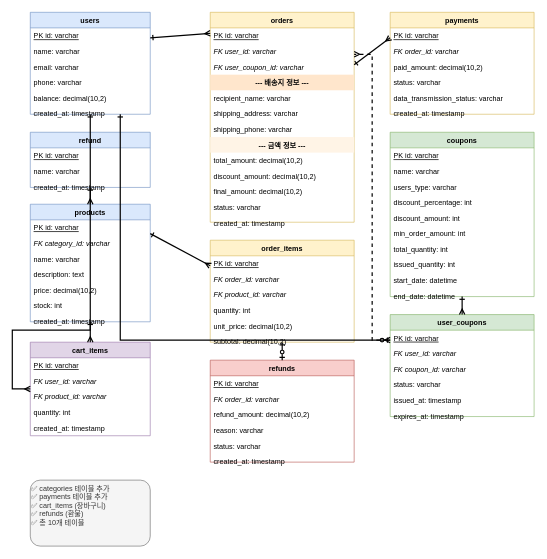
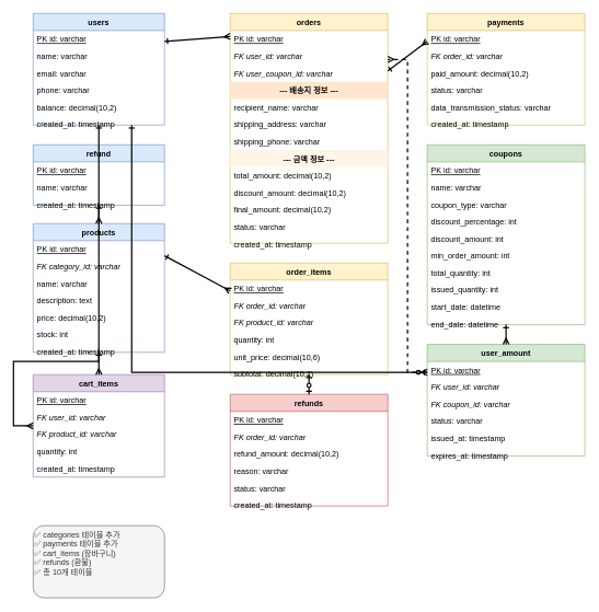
- <mxCell id="45" value="     users_type: varchar" style="text;strokeColor=none;fillColor=none;align=left;verticalAlign=top;spacingLeft=4;spacingRight=4;overflow=hidden;rotatable=0;points=[[0,0.5],[1,0.5]];portConstraint=eastwest;" parent="42" vertex="1"><mxGeometry y="78" width="240" height="26" as="geometry" /></mxCell>
+ <mxCell id="45" value="     coupon_type: varchar" style="text;strokeColor=none;fillColor=none;align=left;verticalAlign=top;spacingLeft=4;spacingRight=4;overflow=hidden;rotatable=0;points=[[0,0.5],[1,0.5]];portConstraint=eastwest;" parent="42" vertex="1"><mxGeometry y="78" width="240" height="26" as="geometry" /></mxCell>
- <mxCell id="73" value="user_coupons" style="swimlane;fontStyle=1;align=center;verticalAlign=top;childLayout=stackLayout;horizontal=1;startSize=26;horizontalStack=0;resizeParent=1;resizeParentMax=0;resizeLast=0;collapsible=1;marginBottom=0;fillColor=#d5e8d4;strokeColor=#82b366;" parent="1" vertex="1"><mxGeometry x="650" y="524" width="240" height="170" as="geometry" /></mxCell>
+ <mxCell id="73" value="user_amount" style="swimlane;fontStyle=1;align=center;verticalAlign=top;childLayout=stackLayout;horizontal=1;startSize=26;horizontalStack=0;resizeParent=1;resizeParentMax=0;resizeLast=0;collapsible=1;marginBottom=0;fillColor=#d5e8d4;strokeColor=#82b366;" parent="1" vertex="1"><mxGeometry x="650" y="524" width="240" height="170" as="geometry" /></mxCell>
- <mxCell id="40" value="     unit_price: decimal(10,2)" style="text;strokeColor=none;fillColor=none;align=left;verticalAlign=top;spacingLeft=4;spacingRight=4;overflow=hidden;rotatable=0;points=[[0,0.5],[1,0.5]];portConstraint=eastwest;" parent="35" vertex="1"><mxGeometry y="130" width="240" height="26" as="geometry" /></mxCell>
+ <mxCell id="40" value="     unit_price: decimal(10,6)" style="text;strokeColor=none;fillColor=none;align=left;verticalAlign=top;spacingLeft=4;spacingRight=4;overflow=hidden;rotatable=0;points=[[0,0.5],[1,0.5]];portConstraint=eastwest;" parent="35" vertex="1"><mxGeometry y="130" width="240" height="26" as="geometry" /></mxCell>
